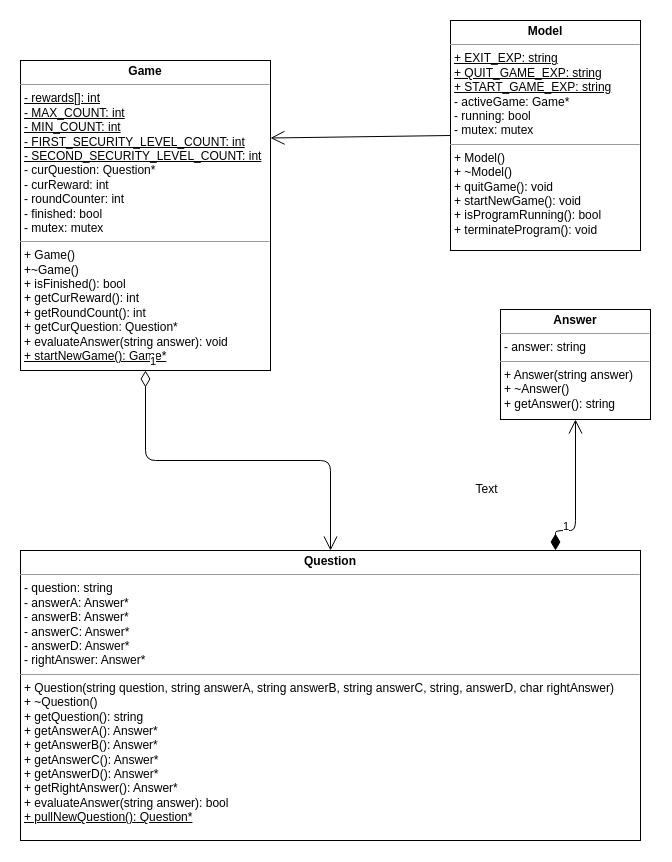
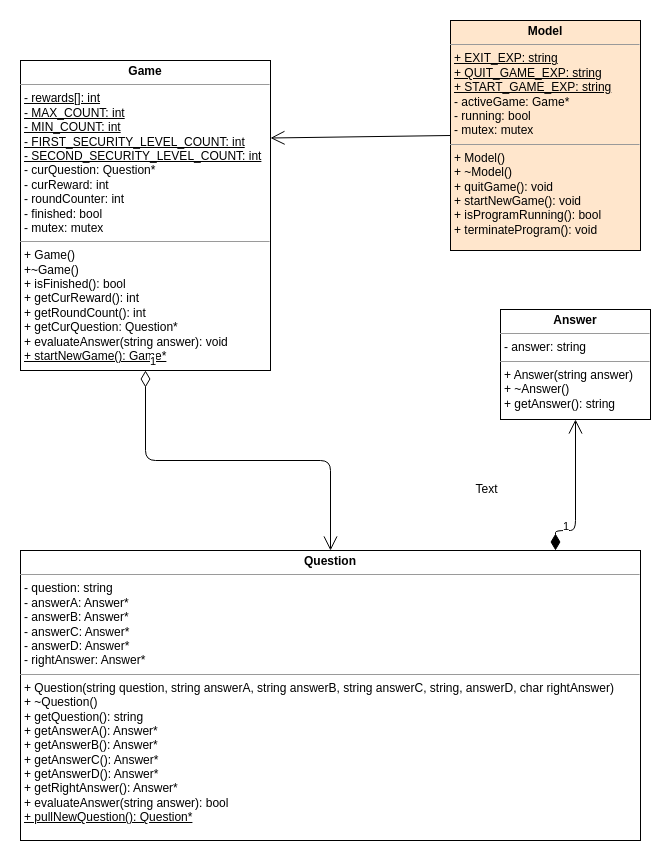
- <mxCell id="2" value="&lt;p style=&quot;margin: 0px ; margin-top: 4px ; text-align: center&quot;&gt;&lt;b&gt;Model&lt;/b&gt;&lt;br&gt;&lt;/p&gt;&lt;hr size=&quot;1&quot;&gt;&lt;p style=&quot;margin: 0px ; margin-left: 4px&quot;&gt;&lt;u&gt;+ EXIT_EXP: string&lt;/u&gt;&lt;/p&gt;&lt;p style=&quot;margin: 0px ; margin-left: 4px&quot;&gt;&lt;u&gt;+ QUIT_GAME_EXP: string&lt;/u&gt;&lt;/p&gt;&lt;p style=&quot;margin: 0px ; margin-left: 4px&quot;&gt;&lt;u&gt;+ START_GAME_EXP: string&lt;/u&gt;&lt;/p&gt;&lt;p style=&quot;margin: 0px ; margin-left: 4px&quot;&gt;- activeGame: Game*&lt;/p&gt;&lt;p style=&quot;margin: 0px ; margin-left: 4px&quot;&gt;- running: bool&lt;/p&gt;&lt;p style=&quot;margin: 0px ; margin-left: 4px&quot;&gt;- mutex: mutex&lt;br&gt;&lt;/p&gt;&lt;hr size=&quot;1&quot;&gt;&lt;p style=&quot;margin: 0px ; margin-left: 4px&quot;&gt;+ Model()&lt;br&gt;&lt;/p&gt;&lt;p style=&quot;margin: 0px ; margin-left: 4px&quot;&gt;+ ~Model()&lt;br&gt;&lt;/p&gt;&lt;p style=&quot;margin: 0px ; margin-left: 4px&quot;&gt;+ quitGame(): void&lt;/p&gt;&lt;p style=&quot;margin: 0px ; margin-left: 4px&quot;&gt;+ startNewGame(): void&lt;/p&gt;&lt;p style=&quot;margin: 0px ; margin-left: 4px&quot;&gt;+ isProgramRunning(): bool&lt;/p&gt;&lt;p style=&quot;margin: 0px ; margin-left: 4px&quot;&gt;+ terminateProgram(): void&lt;br&gt;&lt;/p&gt;&lt;p style=&quot;margin: 0px ; margin-left: 4px&quot;&gt;&lt;br&gt;&lt;/p&gt;" style="verticalAlign=top;align=left;overflow=fill;fontSize=12;fontFamily=Helvetica;html=1;strokeColor=#000000;" vertex="1" parent="1"><mxGeometry x="450" y="20" width="190" height="230" as="geometry" /></mxCell>
+ <mxCell id="2" value="&lt;p style=&quot;margin: 0px ; margin-top: 4px ; text-align: center&quot;&gt;&lt;b&gt;Model&lt;/b&gt;&lt;br&gt;&lt;/p&gt;&lt;hr size=&quot;1&quot;&gt;&lt;p style=&quot;margin: 0px ; margin-left: 4px&quot;&gt;&lt;u&gt;+ EXIT_EXP: string&lt;/u&gt;&lt;/p&gt;&lt;p style=&quot;margin: 0px ; margin-left: 4px&quot;&gt;&lt;u&gt;+ QUIT_GAME_EXP: string&lt;/u&gt;&lt;/p&gt;&lt;p style=&quot;margin: 0px ; margin-left: 4px&quot;&gt;&lt;u&gt;+ START_GAME_EXP: string&lt;/u&gt;&lt;/p&gt;&lt;p style=&quot;margin: 0px ; margin-left: 4px&quot;&gt;- activeGame: Game*&lt;/p&gt;&lt;p style=&quot;margin: 0px ; margin-left: 4px&quot;&gt;- running: bool&lt;/p&gt;&lt;p style=&quot;margin: 0px ; margin-left: 4px&quot;&gt;- mutex: mutex&lt;br&gt;&lt;/p&gt;&lt;hr size=&quot;1&quot;&gt;&lt;p style=&quot;margin: 0px ; margin-left: 4px&quot;&gt;+ Model()&lt;br&gt;&lt;/p&gt;&lt;p style=&quot;margin: 0px ; margin-left: 4px&quot;&gt;+ ~Model()&lt;br&gt;&lt;/p&gt;&lt;p style=&quot;margin: 0px ; margin-left: 4px&quot;&gt;+ quitGame(): void&lt;/p&gt;&lt;p style=&quot;margin: 0px ; margin-left: 4px&quot;&gt;+ startNewGame(): void&lt;/p&gt;&lt;p style=&quot;margin: 0px ; margin-left: 4px&quot;&gt;+ isProgramRunning(): bool&lt;/p&gt;&lt;p style=&quot;margin: 0px ; margin-left: 4px&quot;&gt;+ terminateProgram(): void&lt;br&gt;&lt;/p&gt;&lt;p style=&quot;margin: 0px ; margin-left: 4px&quot;&gt;&lt;br&gt;&lt;/p&gt;" style="verticalAlign=top;align=left;overflow=fill;fontSize=12;fontFamily=Helvetica;html=1;strokeColor=#000000;fillColor=#ffe6cc;" vertex="1" parent="1"><mxGeometry x="450" y="20" width="190" height="230" as="geometry" /></mxCell>
